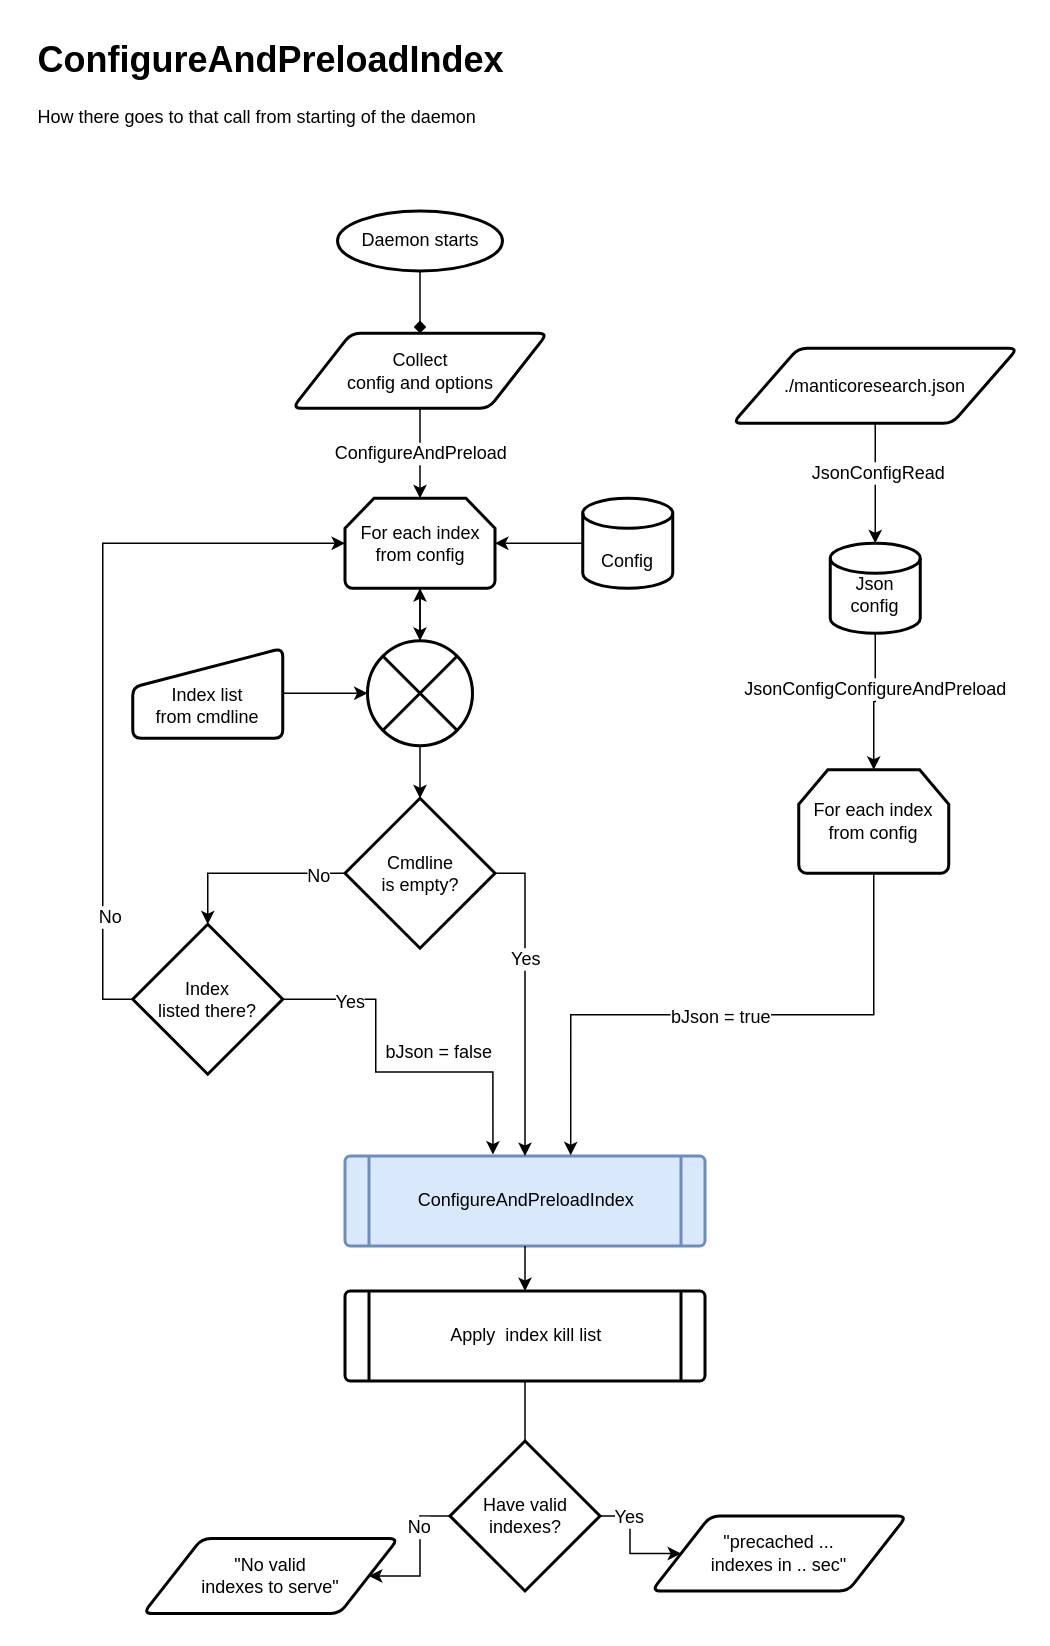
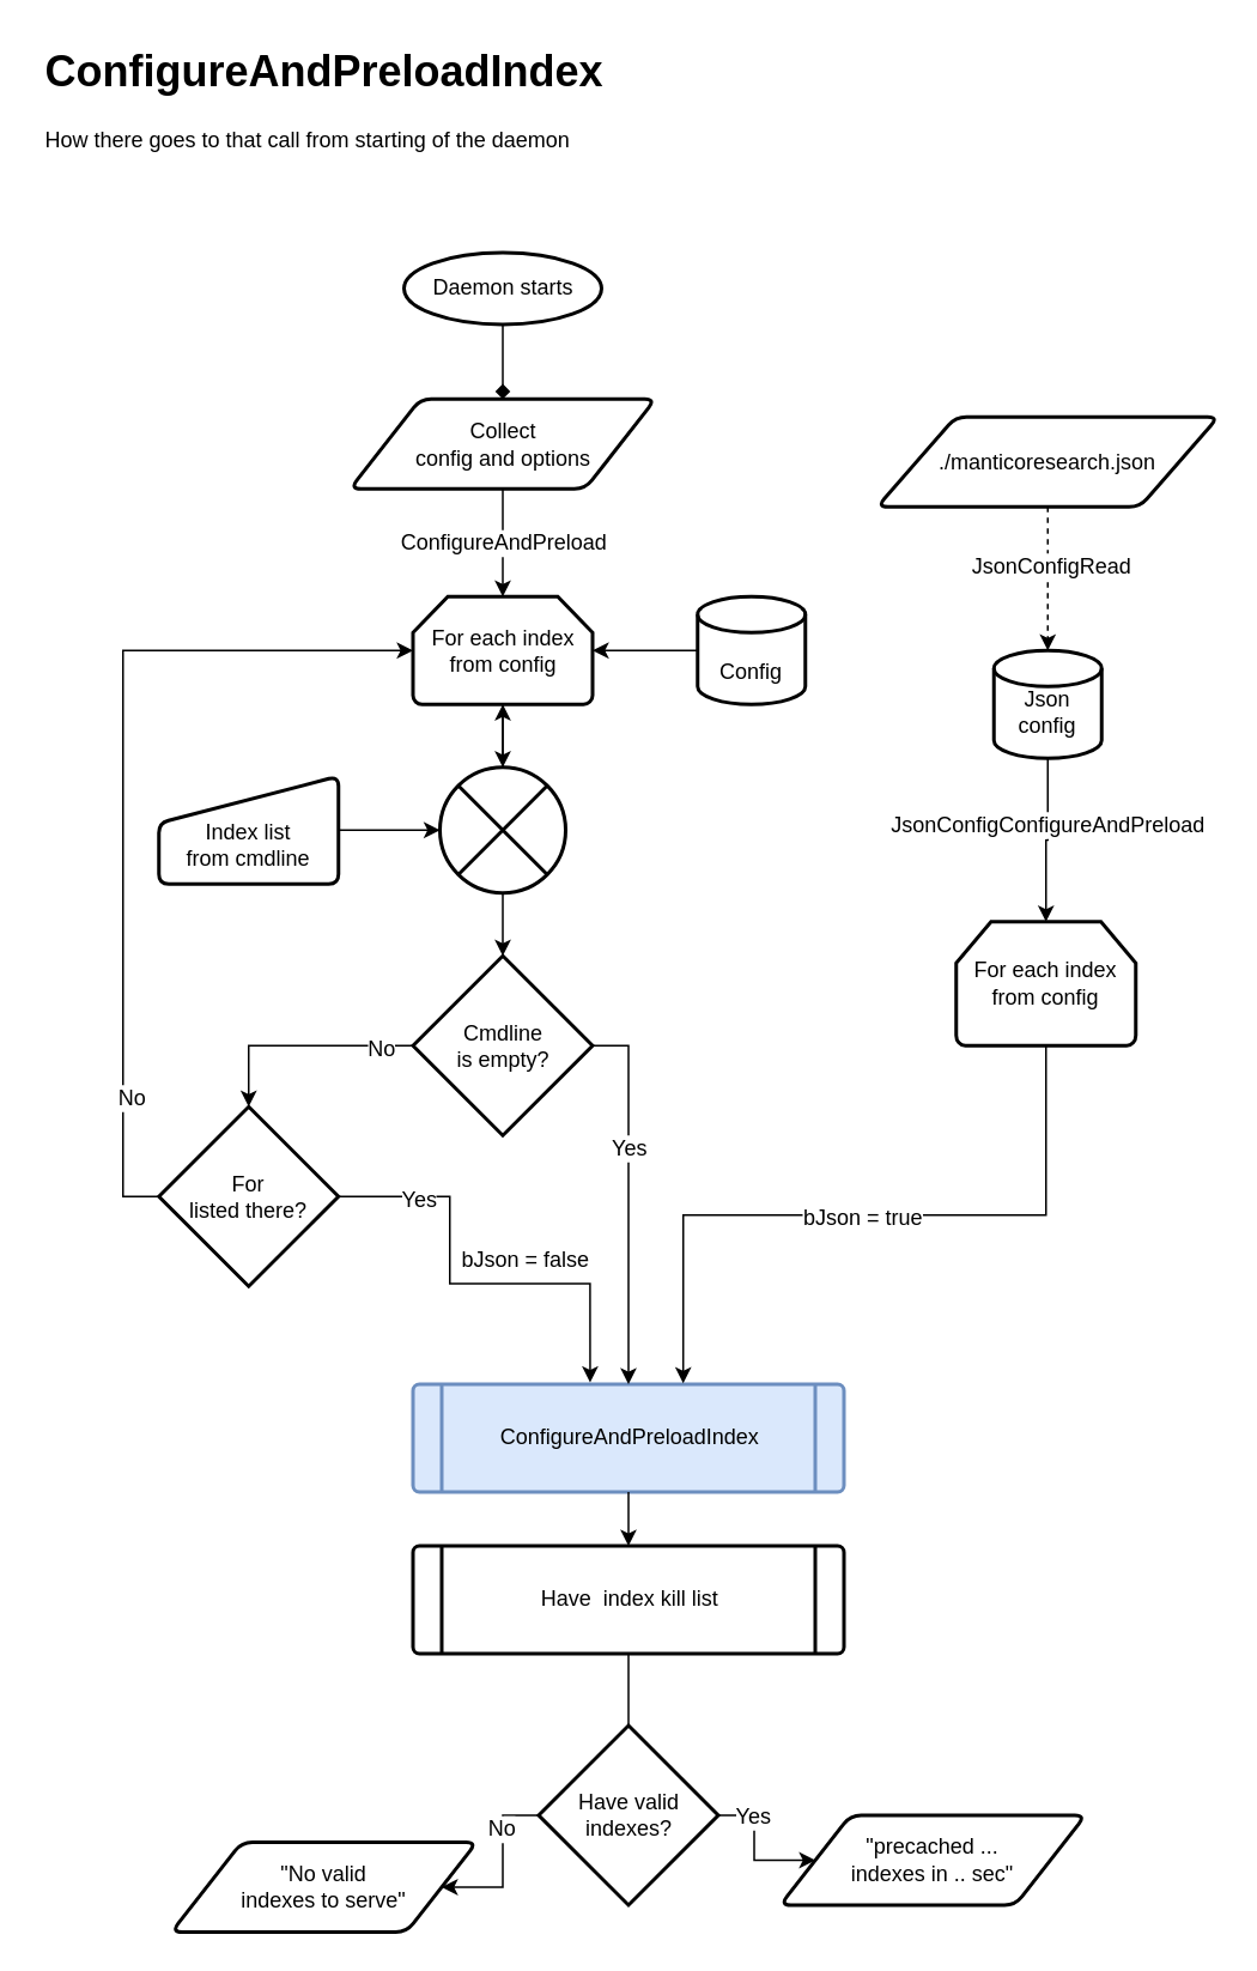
- <mxCell id="30" value="" style="edgeStyle=orthogonalEdgeStyle;rounded=0;orthogonalLoop=1;jettySize=auto;html=1;" parent="1" source="32" target="29" edge="1"><mxGeometry relative="1" as="geometry" /></mxCell>
+ <mxCell id="30" value="" style="edgeStyle=orthogonalEdgeStyle;rounded=0;orthogonalLoop=1;jettySize=auto;html=1;dashed=1;" parent="1" source="32" target="29" edge="1"><mxGeometry relative="1" as="geometry" /></mxCell>
- <mxCell id="15" value="Index&lt;br&gt;listed there?&lt;br&gt;" style="strokeWidth=2;html=1;shape=mxgraph.flowchart.decision;whiteSpace=wrap;shadow=0;" parent="1" vertex="1"><mxGeometry x="88" y="615.5" width="100" height="100" as="geometry" /></mxCell>
+ <mxCell id="15" value="For&lt;br&gt;listed there?&lt;br&gt;" style="strokeWidth=2;html=1;shape=mxgraph.flowchart.decision;whiteSpace=wrap;shadow=0;" parent="1" vertex="1"><mxGeometry x="88" y="615.5" width="100" height="100" as="geometry" /></mxCell>
- <mxCell id="38" value="Apply&amp;nbsp; index kill list" style="verticalLabelPosition=middle;verticalAlign=middle;html=1;strokeWidth=2;shape=process;whiteSpace=wrap;rounded=1;size=0.065;arcSize=6;shadow=0;labelPosition=center;align=center;" parent="1" vertex="1"><mxGeometry x="229.5" y="860" width="240" height="60" as="geometry" /></mxCell>
+ <mxCell id="38" value="Have&amp;nbsp; index kill list" style="verticalLabelPosition=middle;verticalAlign=middle;html=1;strokeWidth=2;shape=process;whiteSpace=wrap;rounded=1;size=0.065;arcSize=6;shadow=0;labelPosition=center;align=center;" parent="1" vertex="1"><mxGeometry x="229.5" y="860" width="240" height="60" as="geometry" /></mxCell>
